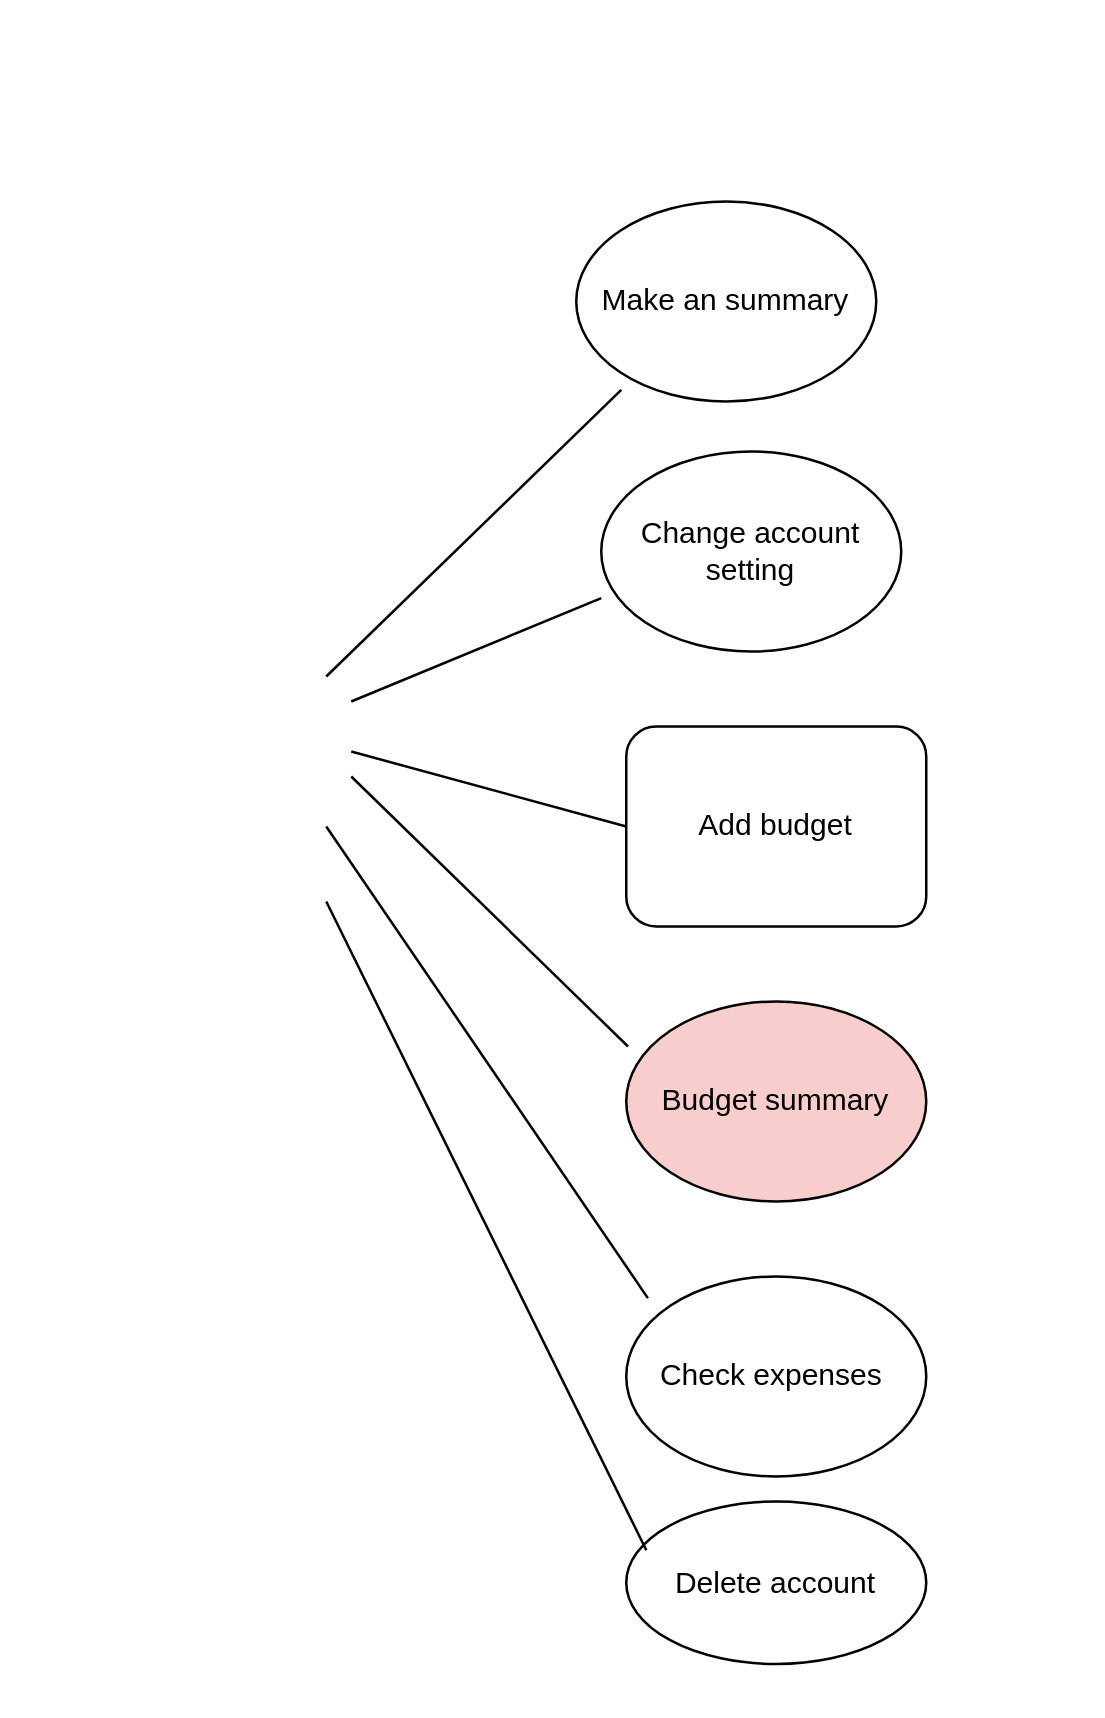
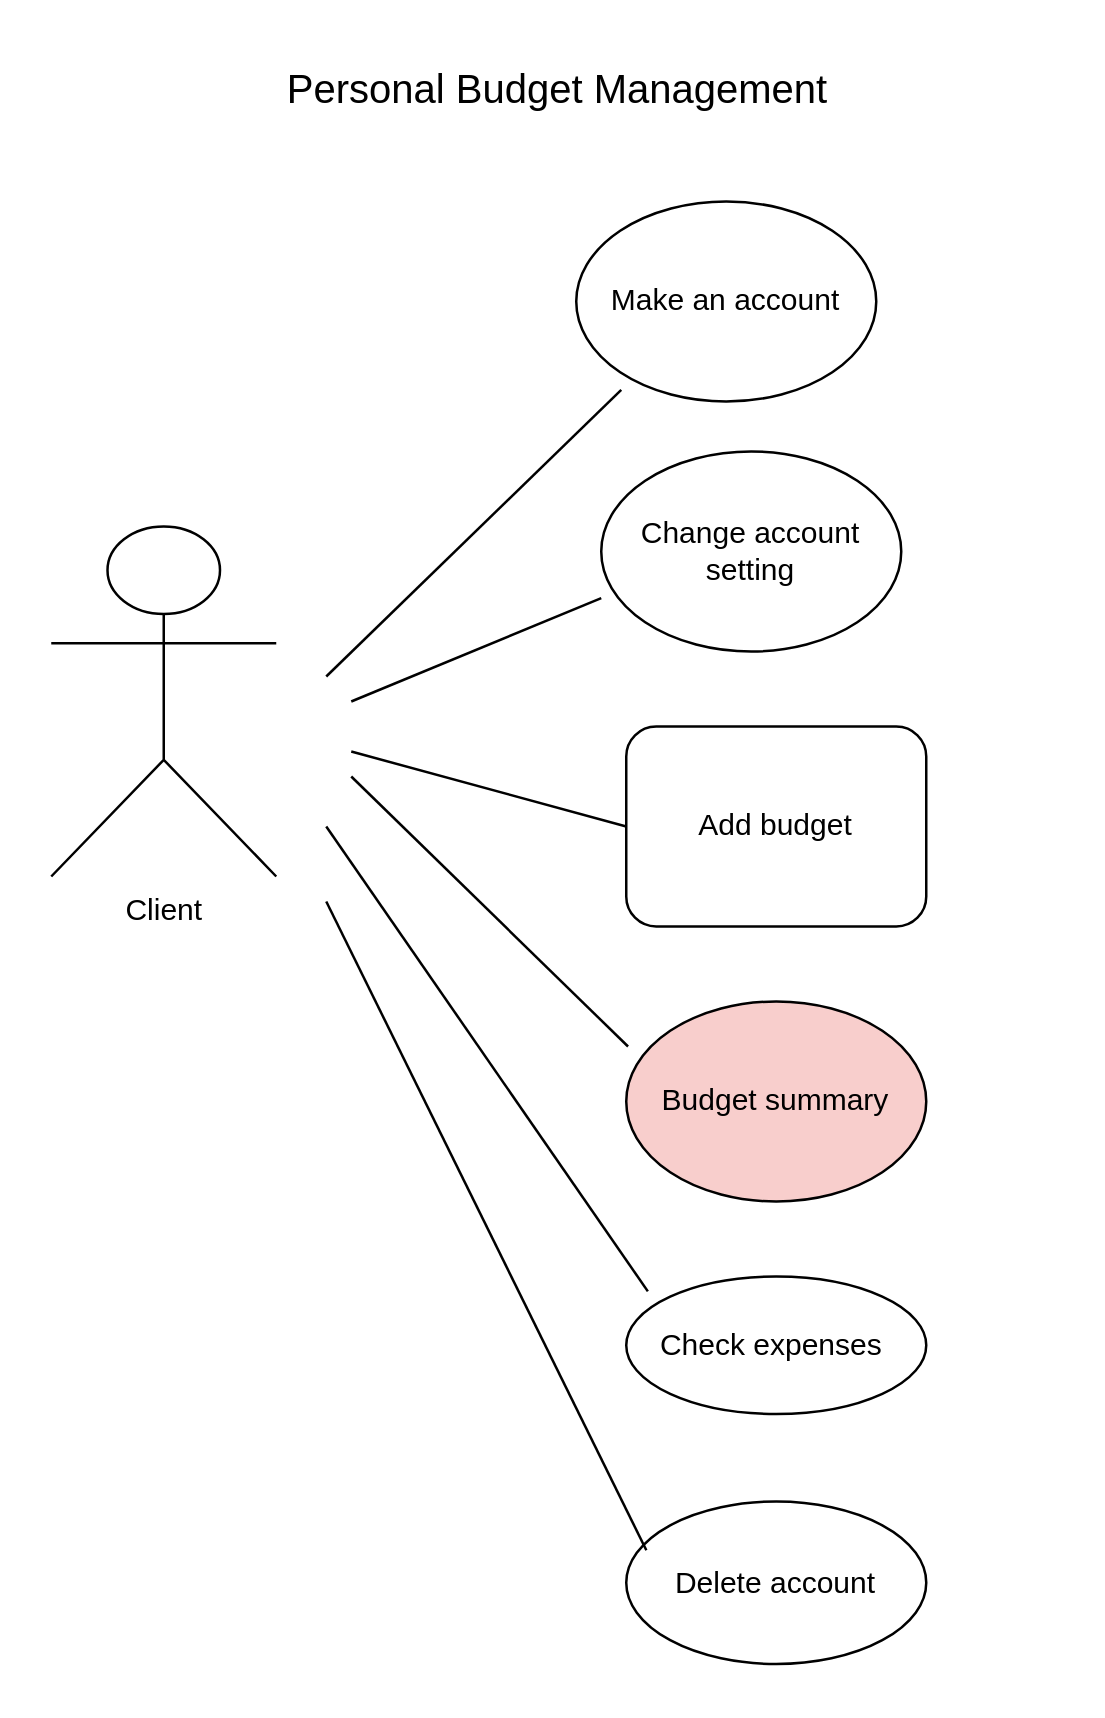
+ <mxCell id="15" value="&lt;font style=&quot;font-size: 16px;&quot;&gt;Personal Budget Management&amp;nbsp;&lt;/font&gt;" style="text;html=1;align=center;verticalAlign=middle;whiteSpace=wrap;rounded=0;" vertex="1" parent="1"><mxGeometry x="30" y="20" width="390" height="30" as="geometry" /></mxCell>
- <mxCell id="4" value="Make an summary" style="ellipse;whiteSpace=wrap;html=1;" vertex="1" parent="1"><mxGeometry x="230" y="80" width="120" height="80" as="geometry" /></mxCell>
+ <mxCell id="4" value="Make an account" style="ellipse;whiteSpace=wrap;html=1;" vertex="1" parent="1"><mxGeometry x="230" y="80" width="120" height="80" as="geometry" /></mxCell>
+ <mxCell id="2" value="Client" style="shape=umlActor;verticalLabelPosition=bottom;verticalAlign=top;html=1;outlineConnect=0;" vertex="1" parent="1"><mxGeometry y="210" width="90" height="140" as="geometry" x="20" /></mxCell>
- <mxCell id="8" value="Check expenses&amp;nbsp;" style="ellipse;whiteSpace=wrap;html=1;" vertex="1" parent="1"><mxGeometry x="250" y="510" width="120" height="80" as="geometry" /></mxCell>
+ <mxCell id="8" value="Check expenses&amp;nbsp;" style="ellipse;whiteSpace=wrap;html=1;" vertex="1" parent="1"><mxGeometry x="250" y="510" width="120" height="55" as="geometry" /></mxCell>
